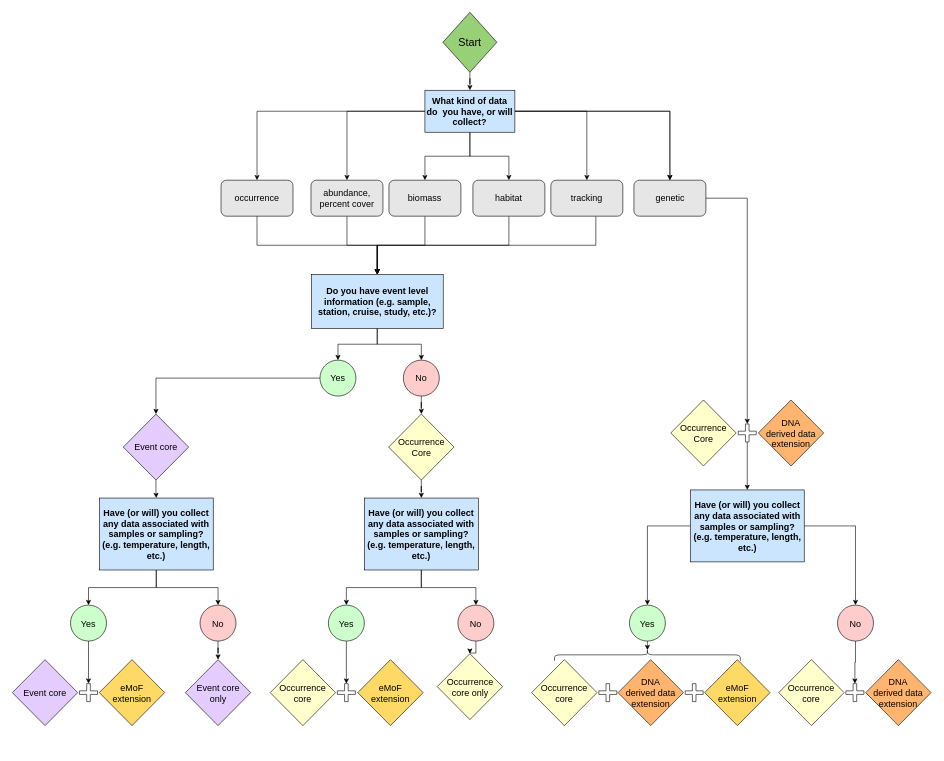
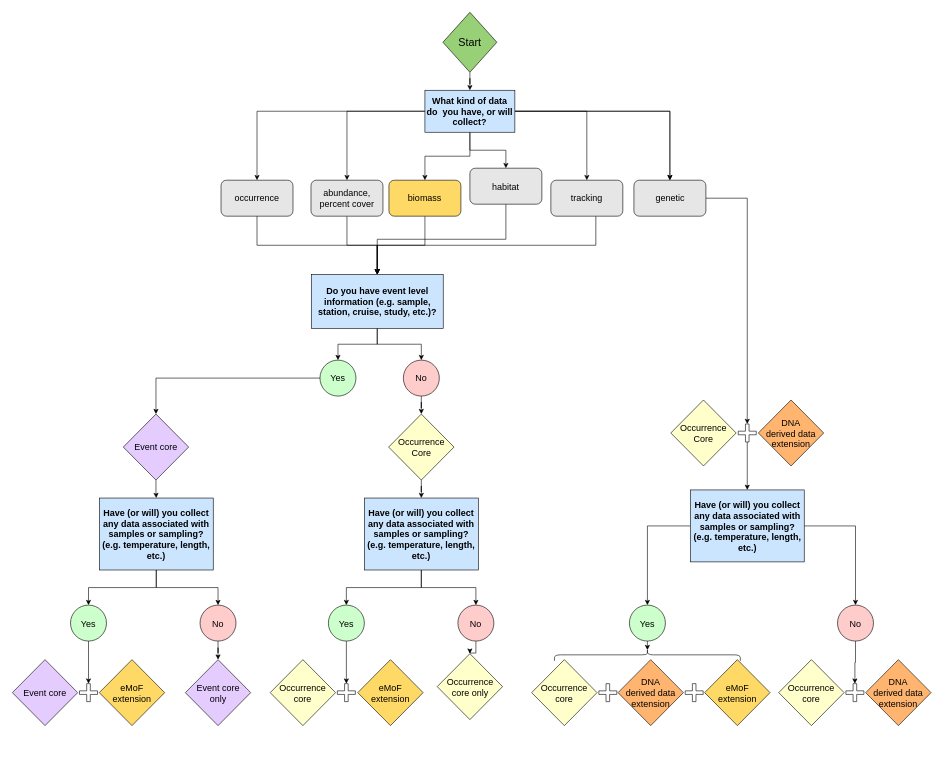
- <mxCell id="15" value="biomass" style="whiteSpace=wrap;html=1;rounded=1;fillColor=#E6E6E6;fontSize=15;" parent="1" vertex="1"><mxGeometry x="648" y="300" width="120" height="60" as="geometry" /></mxCell>
+ <mxCell id="15" value="biomass" style="whiteSpace=wrap;html=1;rounded=1;fillColor=#ffd966;fontSize=15;" parent="1" vertex="1"><mxGeometry x="648" y="300" width="120" height="60" as="geometry" /></mxCell>
- <mxCell id="19" value="habitat" style="whiteSpace=wrap;html=1;rounded=1;fillColor=#E6E6E6;fontSize=15;" parent="1" vertex="1"><mxGeometry x="788" y="300" width="120" height="60" as="geometry" /></mxCell>
+ <mxCell id="19" value="habitat" style="whiteSpace=wrap;html=1;rounded=1;fillColor=#E6E6E6;fontSize=15;" parent="1" vertex="1"><mxGeometry x="783" y="280" width="120" height="60" as="geometry" /></mxCell>
